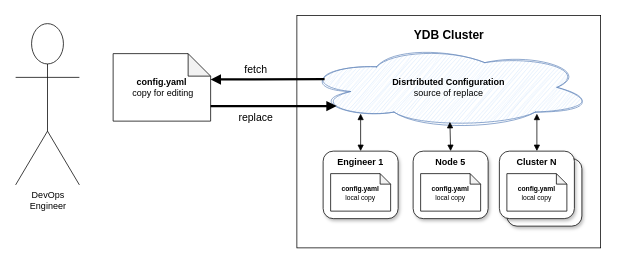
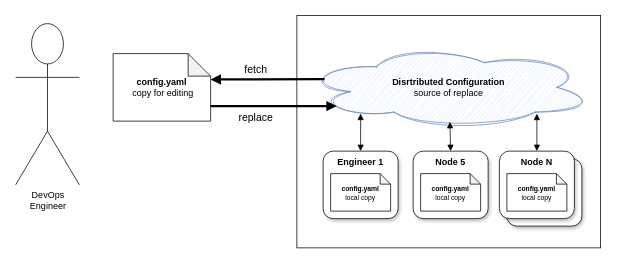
- <mxCell id="5" value="&lt;b&gt;&lt;font style=&quot;font-size: 16px;&quot;&gt;YDB Cluster&lt;/font&gt;&lt;/b&gt;" style="text;html=1;align=center;verticalAlign=middle;whiteSpace=wrap;rounded=0;" parent="1" vertex="1"><mxGeometry x="542.5" y="31" width="110" height="30" as="geometry" /></mxCell>
- <mxCell id="23" value="&lt;b&gt;Cluster N&lt;/b&gt;" style="text;html=1;align=center;verticalAlign=middle;whiteSpace=wrap;rounded=0;" parent="1" vertex="1"><mxGeometry x="665" y="201" width="100" height="30" as="geometry" /></mxCell>
+ <mxCell id="23" value="&lt;b&gt;Node N&lt;/b&gt;" style="text;html=1;align=center;verticalAlign=middle;whiteSpace=wrap;rounded=0;" parent="1" vertex="1"><mxGeometry x="665" y="201" width="100" height="30" as="geometry" /></mxCell>
